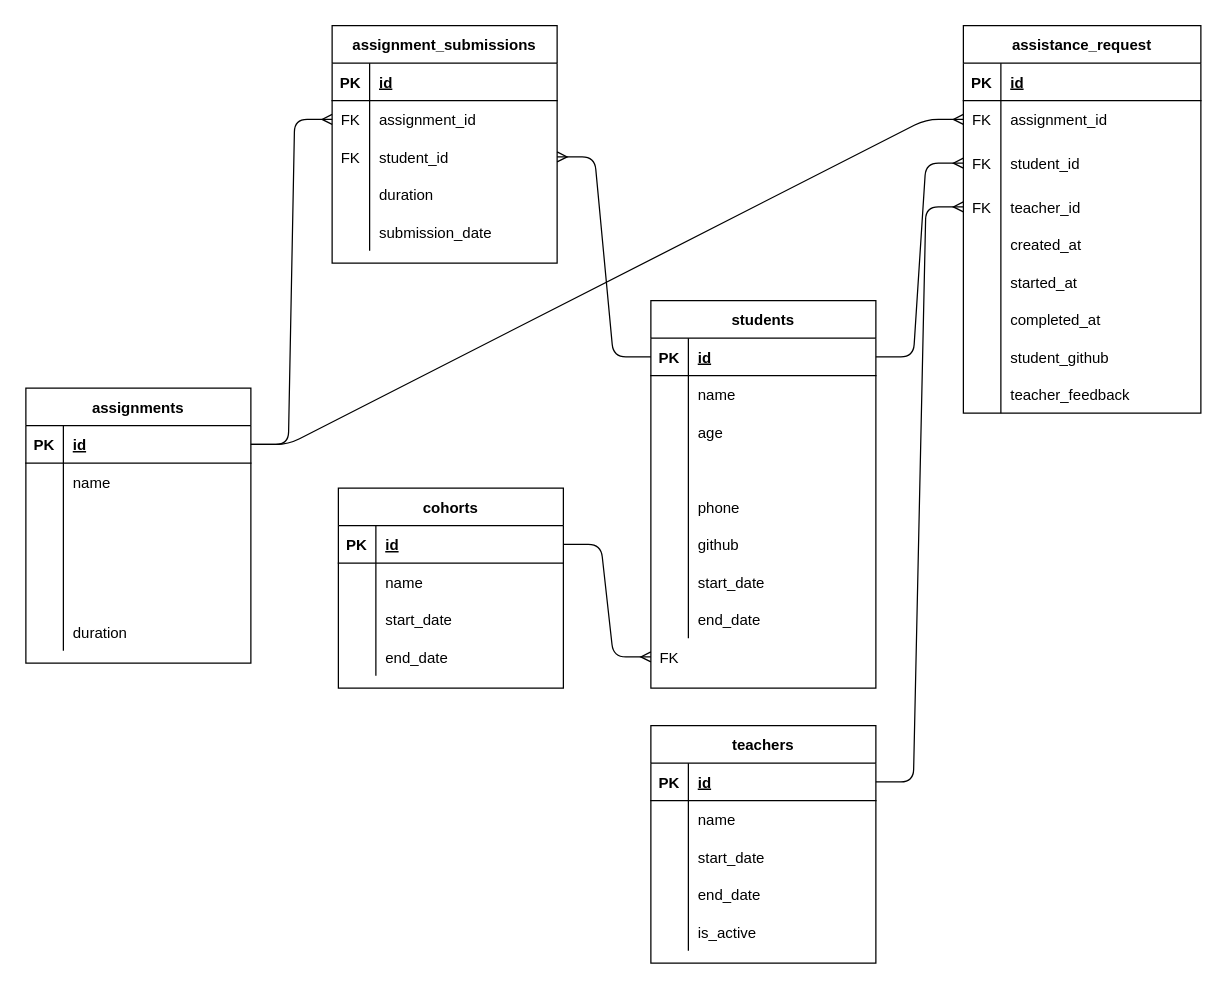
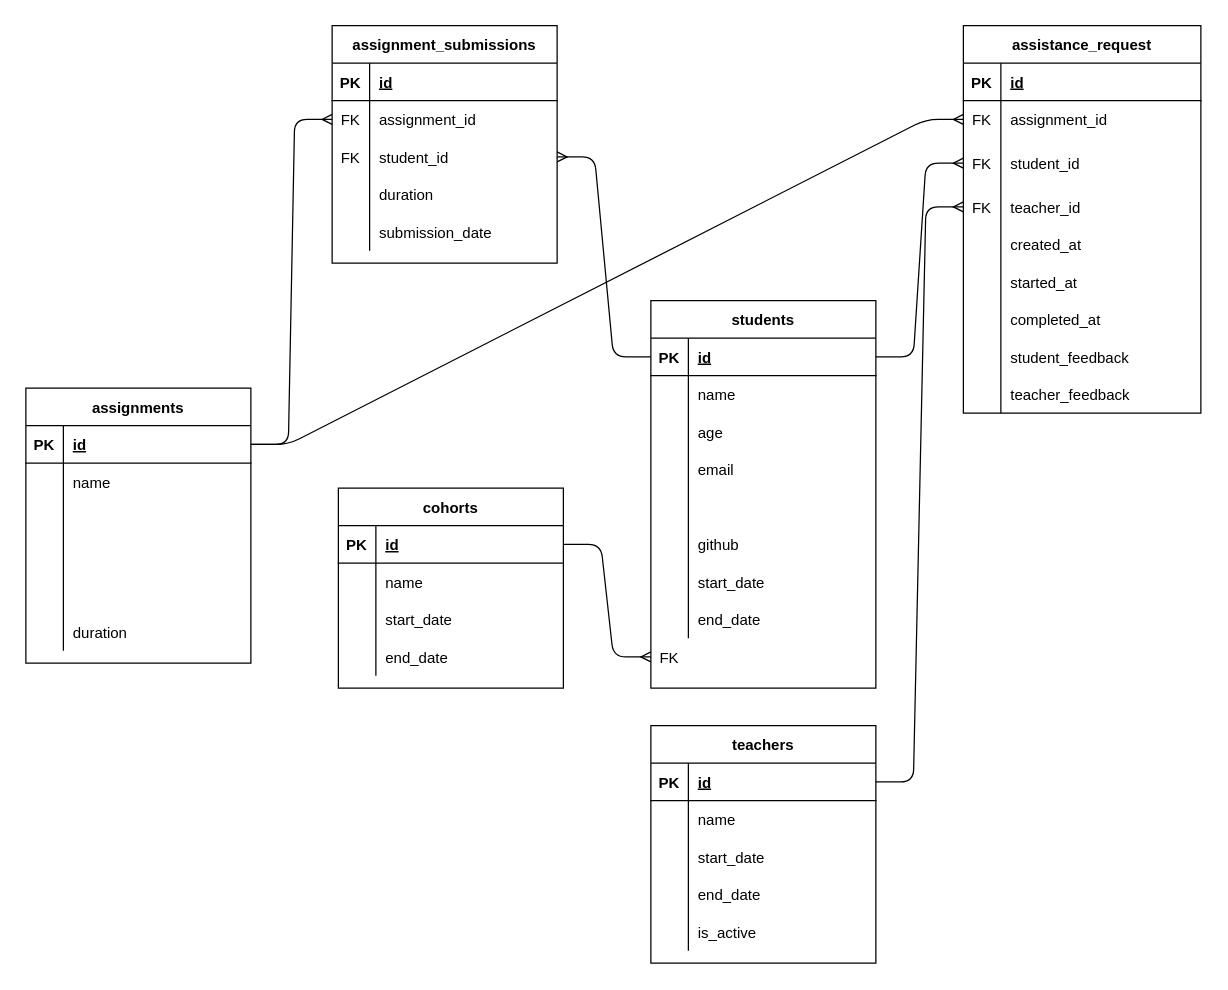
- <mxCell id="42" value="student_github" style="shape=partialRectangle;connectable=0;fillColor=none;top=0;left=0;bottom=0;right=0;align=left;spacingLeft=6;overflow=hidden;" vertex="1" parent="40"><mxGeometry x="30" width="160" height="30" as="geometry" /></mxCell>
+ <mxCell id="42" value="student_feedback" style="shape=partialRectangle;connectable=0;fillColor=none;top=0;left=0;bottom=0;right=0;align=left;spacingLeft=6;overflow=hidden;" vertex="1" parent="40"><mxGeometry x="30" width="160" height="30" as="geometry" /></mxCell>
+ <mxCell id="75" value="email" style="shape=partialRectangle;connectable=0;fillColor=none;top=0;left=0;bottom=0;right=0;align=left;spacingLeft=6;overflow=hidden;" vertex="1" parent="73"><mxGeometry x="30" width="150" height="30" as="geometry" /></mxCell>
- <mxCell id="78" value="phone" style="shape=partialRectangle;connectable=0;fillColor=none;top=0;left=0;bottom=0;right=0;align=left;spacingLeft=6;overflow=hidden;" vertex="1" parent="76"><mxGeometry x="30" width="150" height="30" as="geometry" /></mxCell>
